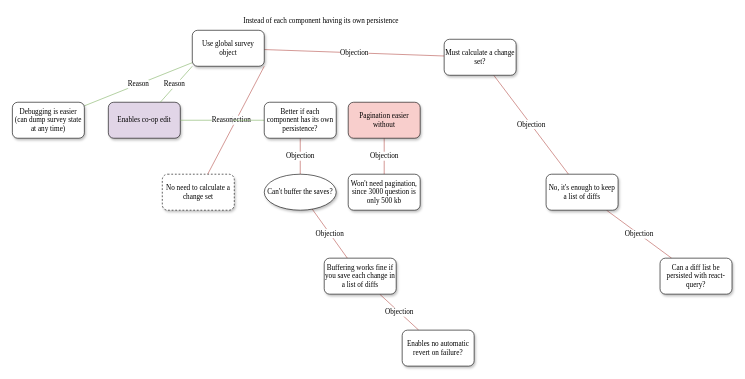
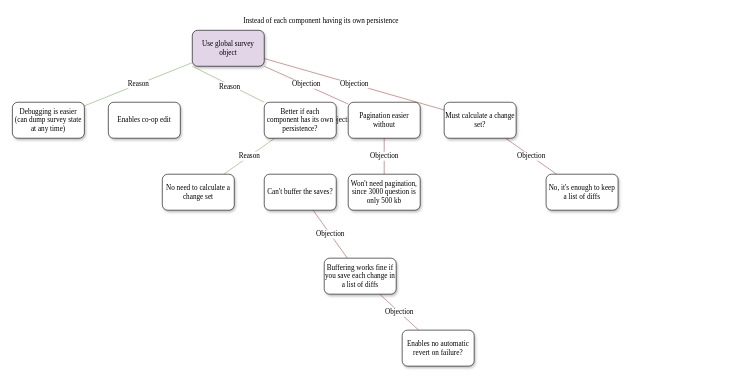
- <mxCell id="4" value="Use global survey object" style="whiteSpace=wrap;html=1;rounded=1;shadow=1;labelBackgroundColor=none;strokeWidth=1;fontFamily=Verdana;fontSize=12;align=center;" parent="1" vertex="1"><mxGeometry x="320" y="50" width="120" height="60" as="geometry" /></mxCell>
+ <mxCell id="4" value="Use global survey object" style="whiteSpace=wrap;html=1;rounded=1;shadow=1;labelBackgroundColor=none;strokeWidth=1;fontFamily=Verdana;fontSize=12;align=center;fillColor=#e1d5e7;" parent="1" vertex="1"><mxGeometry x="320" y="50" width="120" height="60" as="geometry" /></mxCell>
- <mxCell id="15" value="Must calculate a change set?" style="whiteSpace=wrap;html=1;rounded=1;shadow=1;labelBackgroundColor=none;strokeWidth=1;fontFamily=Verdana;fontSize=12;align=center;" vertex="1" parent="1"><mxGeometry x="740" y="65" width="120" height="60" as="geometry" /></mxCell>
+ <mxCell id="15" value="Must calculate a change set?" style="whiteSpace=wrap;html=1;rounded=1;shadow=1;labelBackgroundColor=none;strokeWidth=1;fontFamily=Verdana;fontSize=12;align=center;" vertex="1" parent="1"><mxGeometry x="740" y="170" width="120" height="60" as="geometry" /></mxCell>
- <mxCell id="10" value="&lt;div&gt;Reason&lt;/div&gt;" style="rounded=0;html=1;labelBackgroundColor=default;startArrow=none;startFill=0;startSize=5;endArrow=none;endFill=0;endSize=5;jettySize=auto;orthogonalLoop=1;strokeWidth=1;fontFamily=Verdana;fontSize=12;exitX=0;exitY=1;exitDx=0;exitDy=0;fillColor=#d5e8d4;strokeColor=#82b366;" parent="1" source="4" target="6" edge="1"><mxGeometry x="0.055" y="-2" relative="1" as="geometry"><mxPoint x="-1" as="offset" /></mxGeometry></mxCell>
+ <mxCell id="10" value="&lt;div&gt;Reason&lt;/div&gt;" style="rounded=0;html=1;labelBackgroundColor=default;startArrow=none;startFill=0;startSize=5;endArrow=none;endFill=0;endSize=5;jettySize=auto;orthogonalLoop=1;strokeWidth=1;fontFamily=Verdana;fontSize=12;exitX=0;exitY=1;exitDx=0;exitDy=0;fillColor=#d5e8d4;strokeColor=#82b366;" parent="1" source="4" target="9" edge="1"><mxGeometry x="0.055" y="-2" relative="1" as="geometry"><mxPoint x="-1" as="offset" /></mxGeometry></mxCell>
- <mxCell id="6" value="Enables co-op edit" style="whiteSpace=wrap;html=1;rounded=1;shadow=1;labelBackgroundColor=none;strokeWidth=1;fontFamily=Verdana;fontSize=12;align=center;fillColor=#e1d5e7;" parent="1" vertex="1"><mxGeometry x="180" y="170" width="120" height="60" as="geometry" /></mxCell>
+ <mxCell id="6" value="Enables co-op edit" style="whiteSpace=wrap;html=1;rounded=1;shadow=1;labelBackgroundColor=none;strokeWidth=1;fontFamily=Verdana;fontSize=12;align=center;" parent="1" vertex="1"><mxGeometry x="180" y="170" width="120" height="60" as="geometry" /></mxCell>
- <mxCell id="7" value="Reason" style="edgeStyle=none;rounded=0;orthogonalLoop=1;jettySize=auto;html=1;labelBackgroundColor=default;fontFamily=Verdana;fontSize=12;endArrow=none;endFill=0;fillColor=#d5e8d4;strokeColor=#82b366;" edge="1" parent="1" source="9" target="6"><mxGeometry relative="1" as="geometry" /></mxCell>
+ <mxCell id="7" value="Reason" style="edgeStyle=none;rounded=0;orthogonalLoop=1;jettySize=auto;html=1;labelBackgroundColor=default;fontFamily=Verdana;fontSize=12;endArrow=none;endFill=0;fillColor=#d5e8d4;strokeColor=#82b366;" edge="1" parent="1" source="9" target="17"><mxGeometry relative="1" as="geometry" /></mxCell>
- <mxCell id="12" value="Pagination easier without" style="whiteSpace=wrap;html=1;rounded=1;shadow=1;labelBackgroundColor=none;strokeWidth=1;fontFamily=Verdana;fontSize=12;align=center;fillColor=#f8cecc;" parent="1" vertex="1"><mxGeometry x="580" y="170" width="120" height="60" as="geometry" /></mxCell>
+ <mxCell id="12" value="Pagination easier without" style="whiteSpace=wrap;html=1;rounded=1;shadow=1;labelBackgroundColor=none;strokeWidth=1;fontFamily=Verdana;fontSize=12;align=center;" parent="1" vertex="1"><mxGeometry x="580" y="170" width="120" height="60" as="geometry" /></mxCell>
- <mxCell id="5" value="Objection" style="orthogonalLoop=1;jettySize=auto;html=1;shadow=0;exitX=1;exitY=1;exitDx=0;exitDy=0;endArrow=none;endFill=0;rounded=0;fillColor=#f8cecc;strokeColor=#b85450;fontFamily=Verdana;fontSize=12;" parent="1" source="4" target="17" edge="1"><mxGeometry x="-0.008" y="1" relative="1" as="geometry"><mxPoint as="offset" /></mxGeometry></mxCell>
+ <mxCell id="5" value="Objection" style="orthogonalLoop=1;jettySize=auto;html=1;shadow=0;exitX=1;exitY=1;exitDx=0;exitDy=0;endArrow=none;endFill=0;rounded=0;fillColor=#f8cecc;strokeColor=#b85450;fontFamily=Verdana;fontSize=12;" parent="1" source="4" target="12" edge="1"><mxGeometry x="-0.008" y="1" relative="1" as="geometry"><mxPoint as="offset" /></mxGeometry></mxCell>
- <mxCell id="8" value="Objection" style="edgeStyle=none;rounded=0;orthogonalLoop=1;jettySize=auto;html=1;labelBackgroundColor=default;fontFamily=Verdana;fontSize=12;endArrow=none;endFill=0;fillColor=#f8cecc;strokeColor=#b85450;" edge="1" parent="1" source="9" target="22"><mxGeometry relative="1" as="geometry" /></mxCell>
+ <mxCell id="8" value="Objection" style="edgeStyle=none;rounded=0;orthogonalLoop=1;jettySize=auto;html=1;labelBackgroundColor=default;fontFamily=Verdana;fontSize=12;endArrow=none;endFill=0;fillColor=#f8cecc;strokeColor=#b85450;" edge="1" parent="1" source="9" target="12"><mxGeometry relative="1" as="geometry" /></mxCell>
- <mxCell id="17" value="No need to calculate a change set" style="whiteSpace=wrap;html=1;rounded=1;shadow=1;labelBackgroundColor=none;strokeWidth=1;fontFamily=Verdana;fontSize=12;align=center;dashed=1;" vertex="1" parent="1"><mxGeometry x="270" y="290" width="120" height="60" as="geometry" /></mxCell>
+ <mxCell id="17" value="No need to calculate a change set" style="whiteSpace=wrap;html=1;rounded=1;shadow=1;labelBackgroundColor=none;strokeWidth=1;fontFamily=Verdana;fontSize=12;align=center;" vertex="1" parent="1"><mxGeometry x="270" y="290" width="120" height="60" as="geometry" /></mxCell>
- <mxCell id="22" value="Can't buffer the saves?" style="ellipse;whiteSpace=wrap;html=1;shadow=1;labelBackgroundColor=none;strokeWidth=1;fontFamily=Verdana;fontSize=12;align=center;" vertex="1" parent="1"><mxGeometry x="440" y="290" width="120" height="60" as="geometry" /></mxCell>
+ <mxCell id="22" value="Can't buffer the saves?" style="whiteSpace=wrap;html=1;rounded=1;shadow=1;labelBackgroundColor=none;strokeWidth=1;fontFamily=Verdana;fontSize=12;align=center;" vertex="1" parent="1"><mxGeometry x="440" y="290" width="120" height="60" as="geometry" /></mxCell>
- <mxCell id="18" value="Objection" style="edgeStyle=none;rounded=0;orthogonalLoop=1;jettySize=auto;html=1;labelBackgroundColor=default;fontFamily=Verdana;fontSize=12;endArrow=none;endFill=0;fillColor=#f8cecc;strokeColor=#b85450;" edge="1" parent="1" source="19" target="26"><mxGeometry relative="1" as="geometry" /></mxCell>
- <mxCell id="26" value="Can a diff list be persisted with react-query?" style="whiteSpace=wrap;html=1;rounded=1;shadow=1;labelBackgroundColor=none;strokeWidth=1;fontFamily=Verdana;fontSize=12;align=center;" vertex="1" parent="1"><mxGeometry x="1100" y="430" width="120" height="60" as="geometry" /></mxCell>
